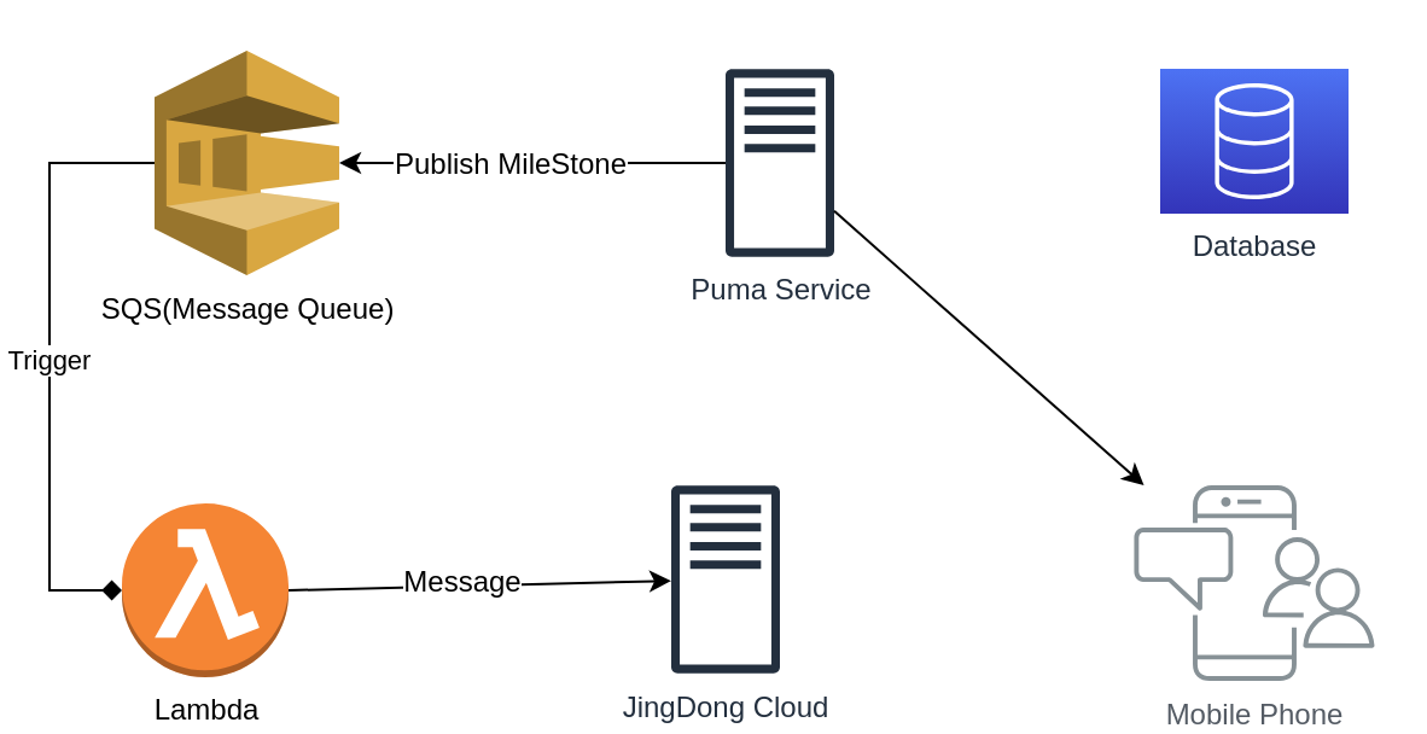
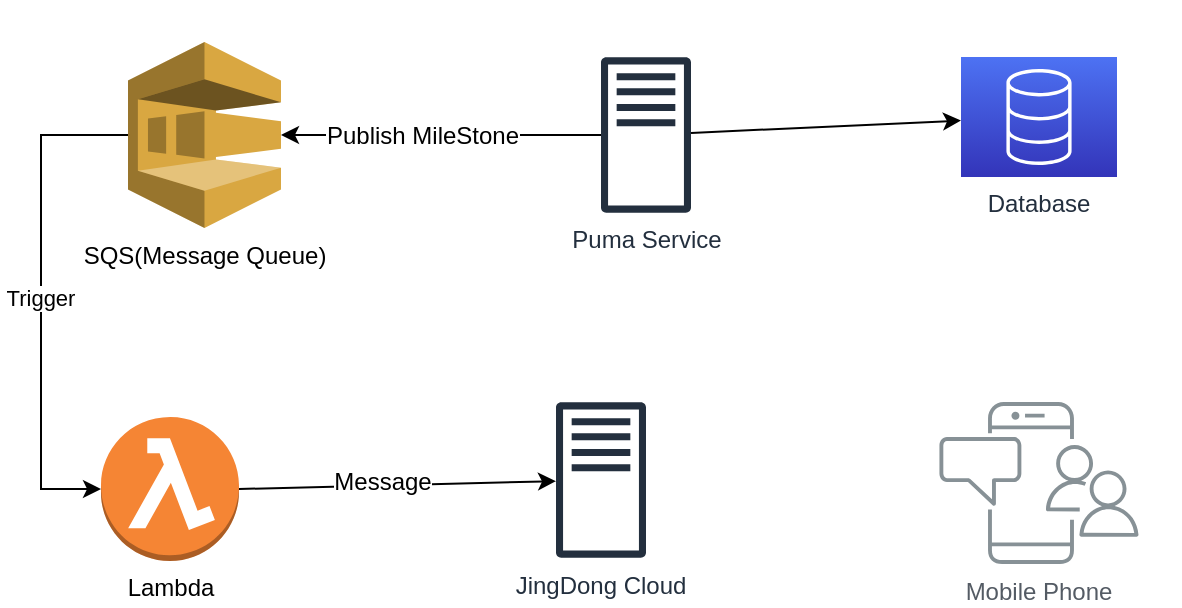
- <mxCell id="5" value="" style="endArrow=classic;html=1;" edge="1" parent="1" source="4" target="2"><mxGeometry width="50" height="50" relative="1" as="geometry"><mxPoint x="410" y="98" as="sourcePoint" /><mxPoint x="460" y="48" as="targetPoint" /></mxGeometry></mxCell>
+ <mxCell id="5" value="" style="endArrow=classic;html=1;" edge="1" parent="1" source="4" target="3"><mxGeometry width="50" height="50" relative="1" as="geometry"><mxPoint x="410" y="98" as="sourcePoint" /><mxPoint x="460" y="48" as="targetPoint" /></mxGeometry></mxCell>
- <mxCell id="6" value="Trigger" style="edgeStyle=orthogonalEdgeStyle;rounded=0;orthogonalLoop=1;jettySize=auto;html=1;exitX=0;exitY=0.5;exitDx=0;exitDy=0;exitPerimeter=0;entryX=0;entryY=0.5;entryDx=0;entryDy=0;entryPerimeter=0;endArrow=diamond;" edge="1" parent="1" source="7" target="10"><mxGeometry relative="1" as="geometry"><mxPoint x="10" y="248" as="targetPoint" /><Array as="points"><mxPoint x="20" y="67" /><mxPoint x="20" y="244" /></Array></mxGeometry></mxCell>
+ <mxCell id="6" value="Trigger" style="edgeStyle=orthogonalEdgeStyle;rounded=0;orthogonalLoop=1;jettySize=auto;html=1;exitX=0;exitY=0.5;exitDx=0;exitDy=0;exitPerimeter=0;entryX=0;entryY=0.5;entryDx=0;entryDy=0;entryPerimeter=0;" edge="1" parent="1" source="7" target="10"><mxGeometry relative="1" as="geometry"><mxPoint x="10" y="248" as="targetPoint" /><Array as="points"><mxPoint x="20" y="67" /><mxPoint x="20" y="244" /></Array></mxGeometry></mxCell>
